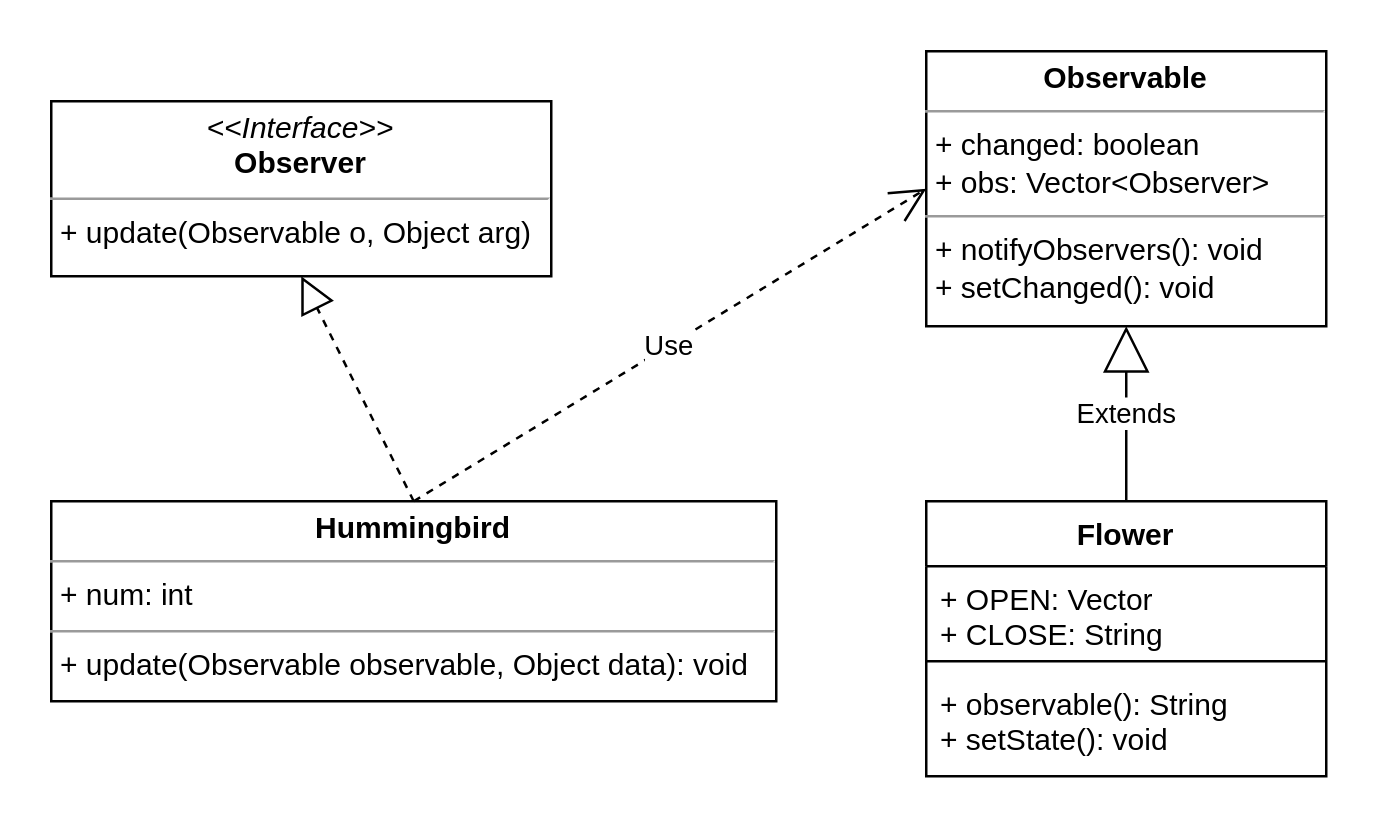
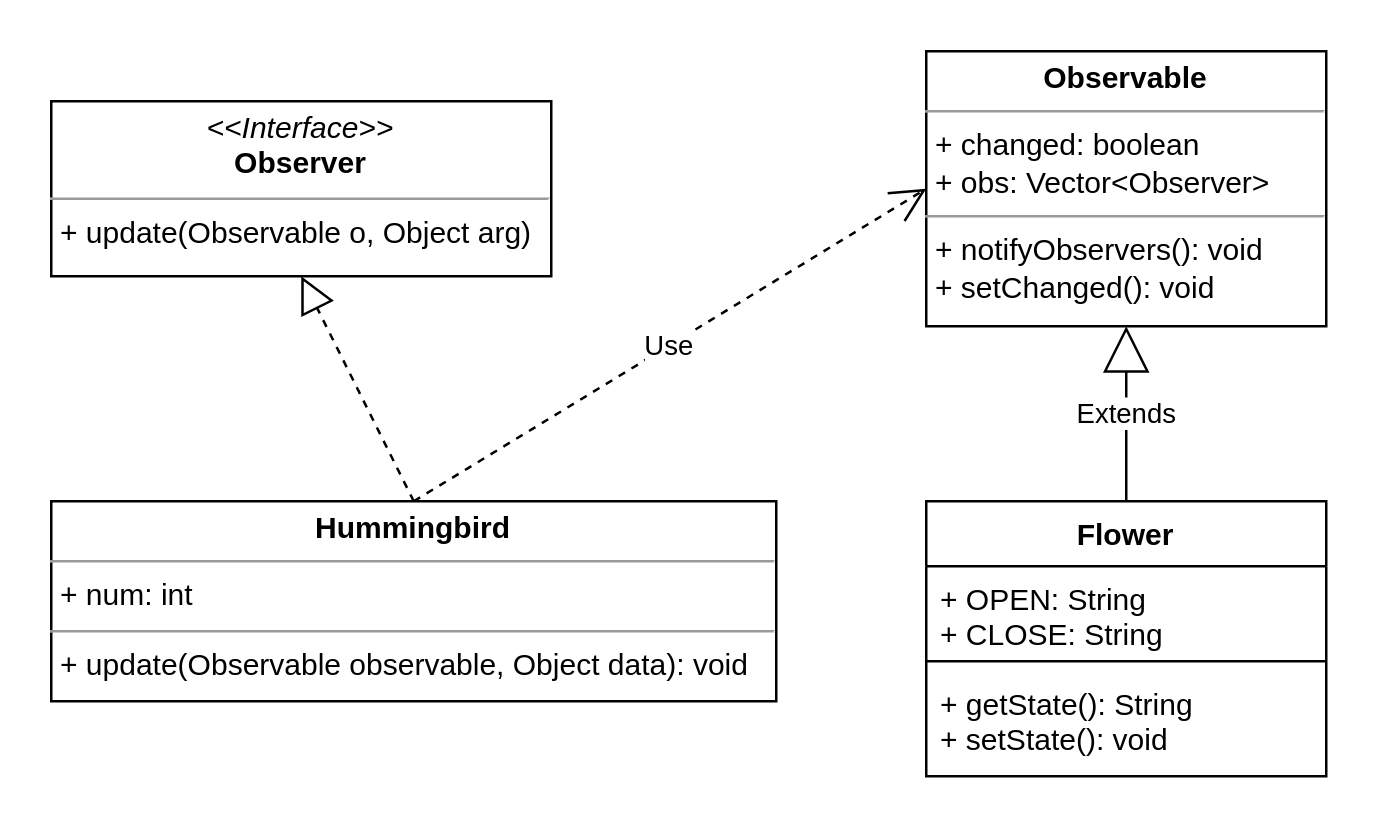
- <mxCell id="8" value="+ OPEN: Vector&#10;+ CLOSE: String" style="text;strokeColor=none;fillColor=none;align=left;verticalAlign=top;spacingLeft=4;spacingRight=4;overflow=hidden;rotatable=0;points=[[0,0.5],[1,0.5]];portConstraint=eastwest;" vertex="1" parent="7"><mxGeometry y="26" width="160" height="34" as="geometry" /></mxCell>
+ <mxCell id="8" value="+ OPEN: String&#10;+ CLOSE: String" style="text;strokeColor=none;fillColor=none;align=left;verticalAlign=top;spacingLeft=4;spacingRight=4;overflow=hidden;rotatable=0;points=[[0,0.5],[1,0.5]];portConstraint=eastwest;" vertex="1" parent="7"><mxGeometry y="26" width="160" height="34" as="geometry" /></mxCell>
- <mxCell id="10" value="+ observable(): String&#10;+ setState(): void" style="text;strokeColor=none;fillColor=none;align=left;verticalAlign=top;spacingLeft=4;spacingRight=4;overflow=hidden;rotatable=0;points=[[0,0.5],[1,0.5]];portConstraint=eastwest;" vertex="1" parent="7"><mxGeometry y="68" width="160" height="42" as="geometry" /></mxCell>
+ <mxCell id="10" value="+ getState(): String&#10;+ setState(): void" style="text;strokeColor=none;fillColor=none;align=left;verticalAlign=top;spacingLeft=4;spacingRight=4;overflow=hidden;rotatable=0;points=[[0,0.5],[1,0.5]];portConstraint=eastwest;" vertex="1" parent="7"><mxGeometry y="68" width="160" height="42" as="geometry" /></mxCell>
